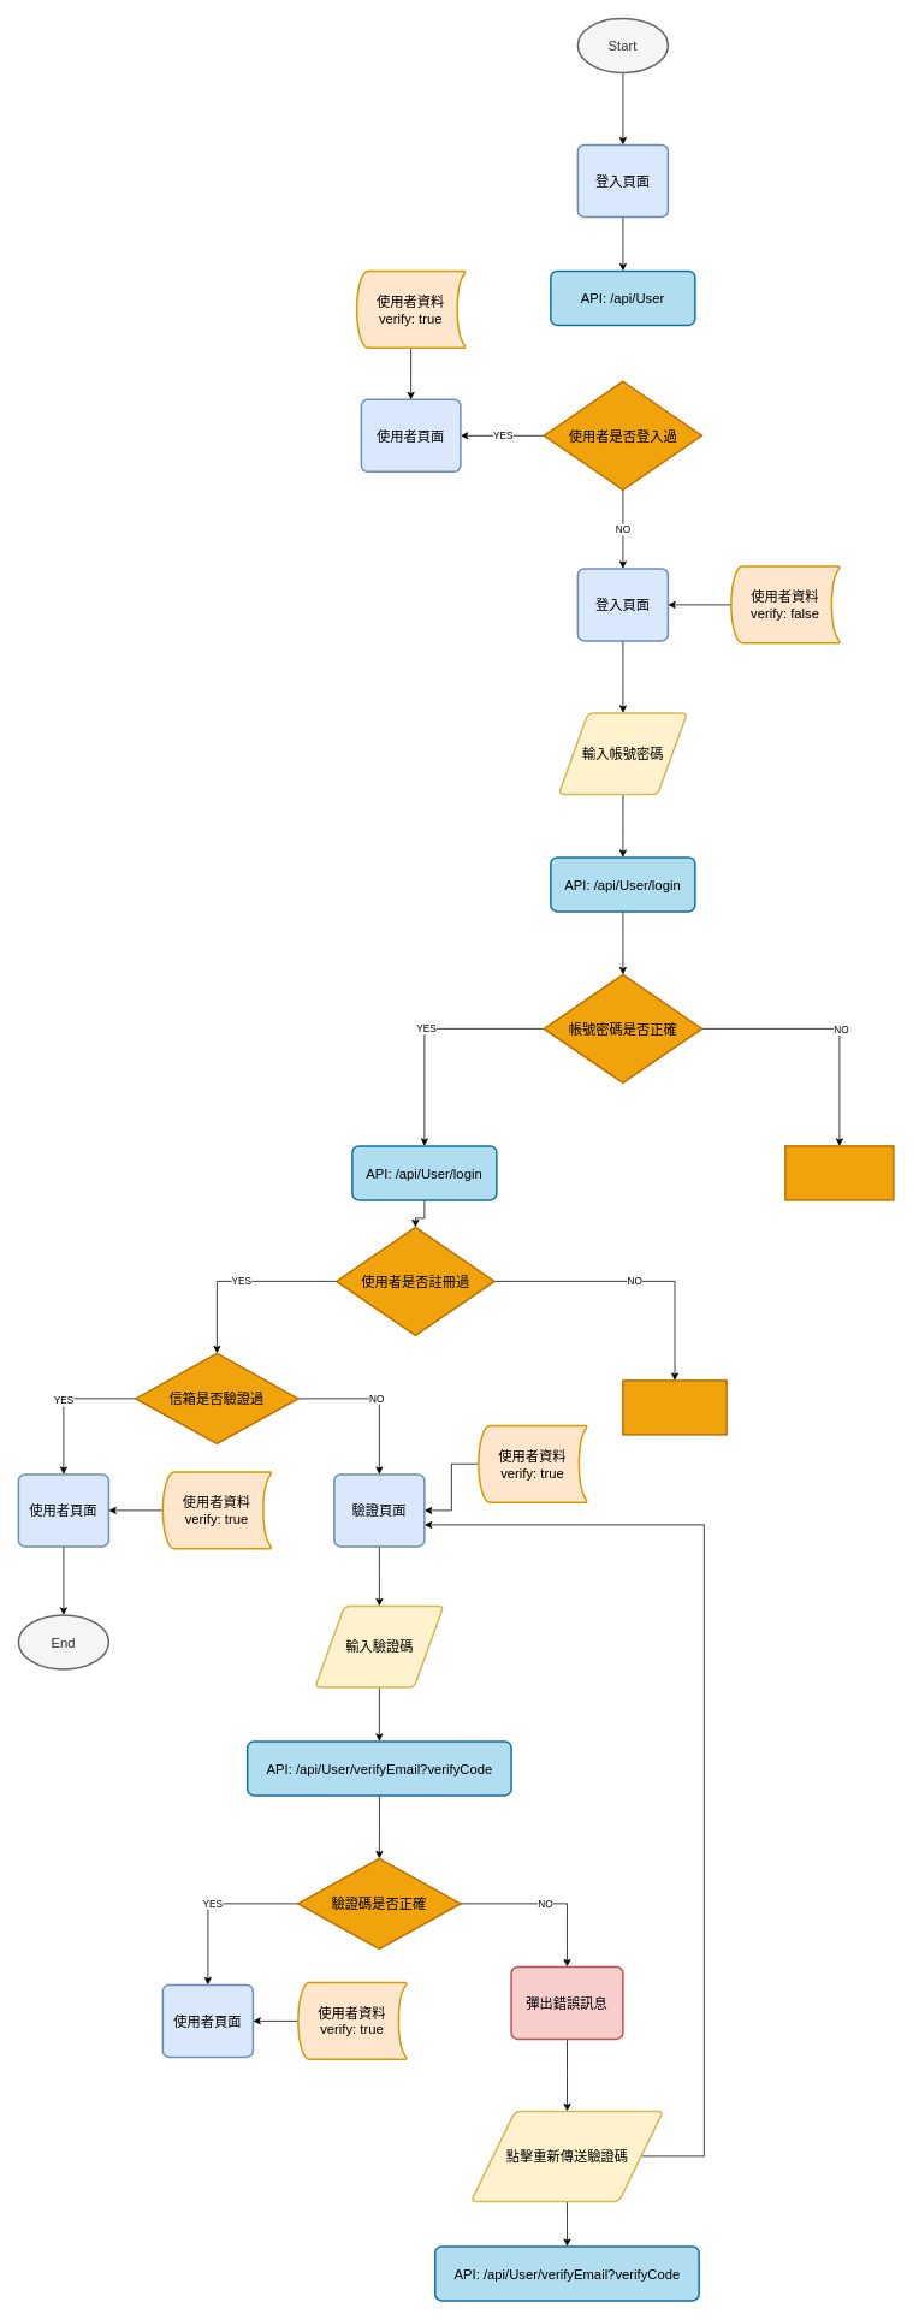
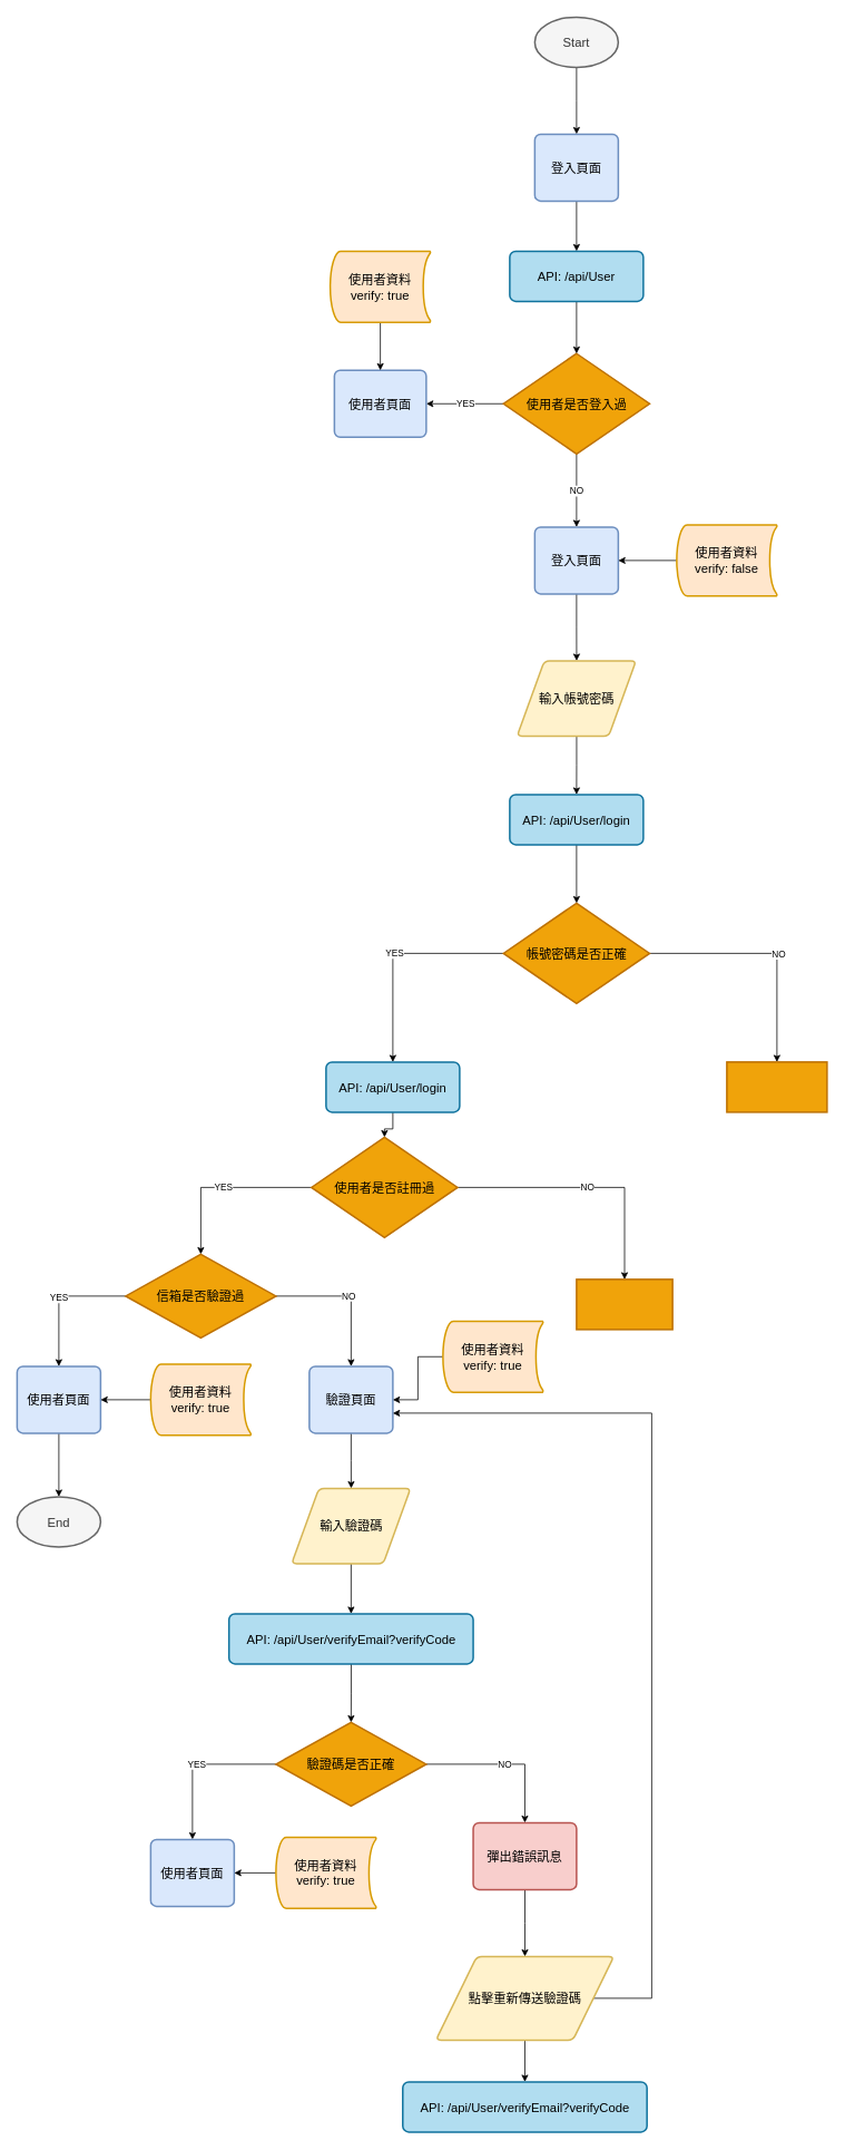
+ <mxCell id="29" value="" style="edgeStyle=orthogonalEdgeStyle;rounded=0;orthogonalLoop=1;jettySize=auto;html=1;" parent="1" source="30" target="28" edge="1"><mxGeometry relative="1" as="geometry" /></mxCell>
